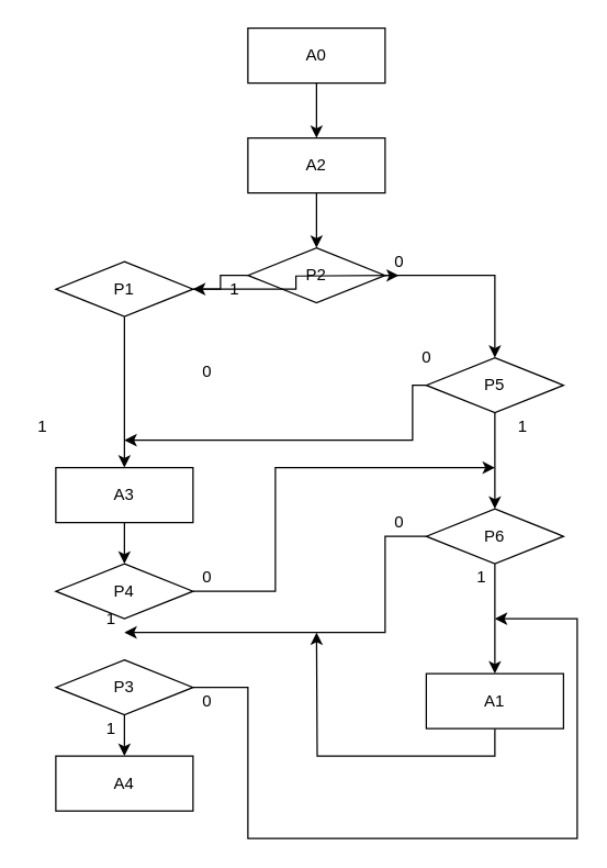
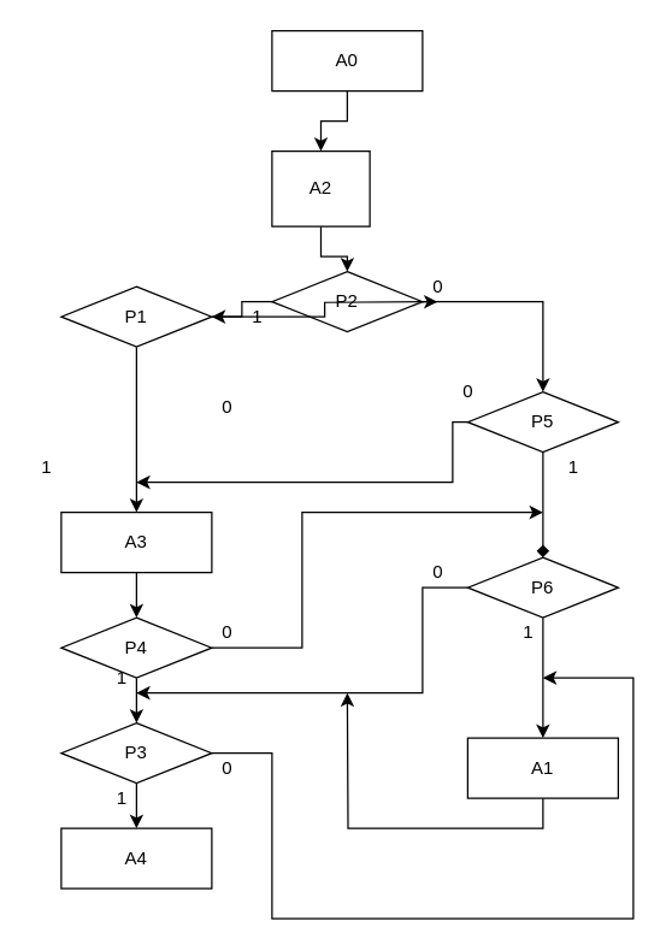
- <mxCell id="5" value="A2" style="rounded=0;whiteSpace=wrap;html=1;" vertex="1" parent="1"><mxGeometry x="180" y="100" width="100" height="40" as="geometry" /></mxCell>
+ <mxCell id="5" value="A2" style="rounded=0;whiteSpace=wrap;html=1;" vertex="1" parent="1"><mxGeometry x="180" y="100" width="65" height="50" as="geometry" /></mxCell>
- <mxCell id="10" value="" style="edgeStyle=orthogonalEdgeStyle;rounded=0;orthogonalLoop=1;jettySize=auto;html=1;" edge="1" parent="1" source="11" target="14"><mxGeometry relative="1" as="geometry" /></mxCell>
+ <mxCell id="10" value="" style="edgeStyle=orthogonalEdgeStyle;rounded=0;orthogonalLoop=1;jettySize=auto;html=1;endArrow=diamond;" edge="1" parent="1" source="11" target="14"><mxGeometry relative="1" as="geometry" /></mxCell>
+ <mxCell id="27" value="" style="edgeStyle=orthogonalEdgeStyle;rounded=0;orthogonalLoop=1;jettySize=auto;html=1;" edge="1" parent="1" source="28" target="31"><mxGeometry relative="1" as="geometry" /></mxCell>
